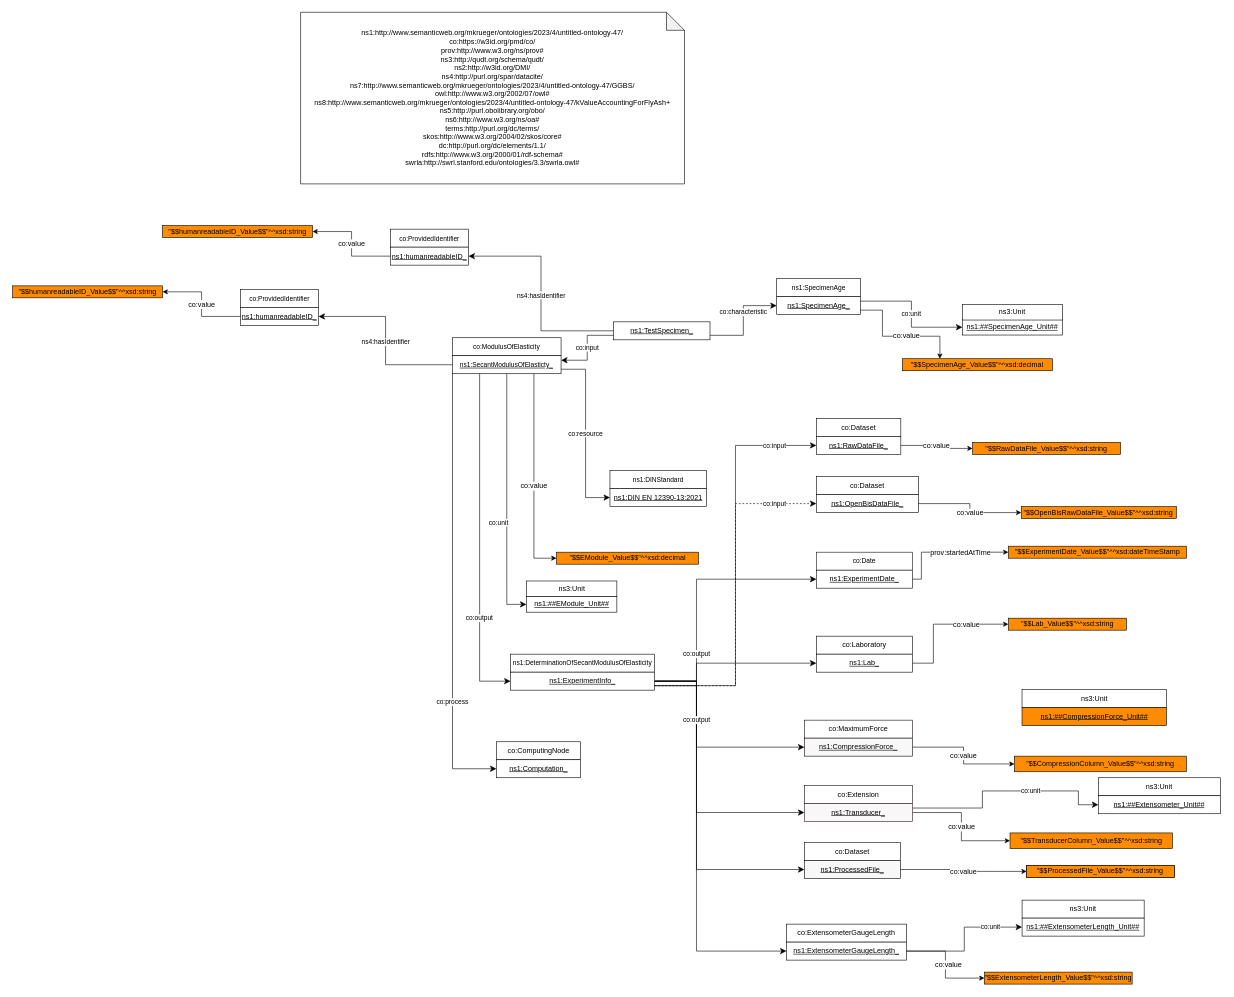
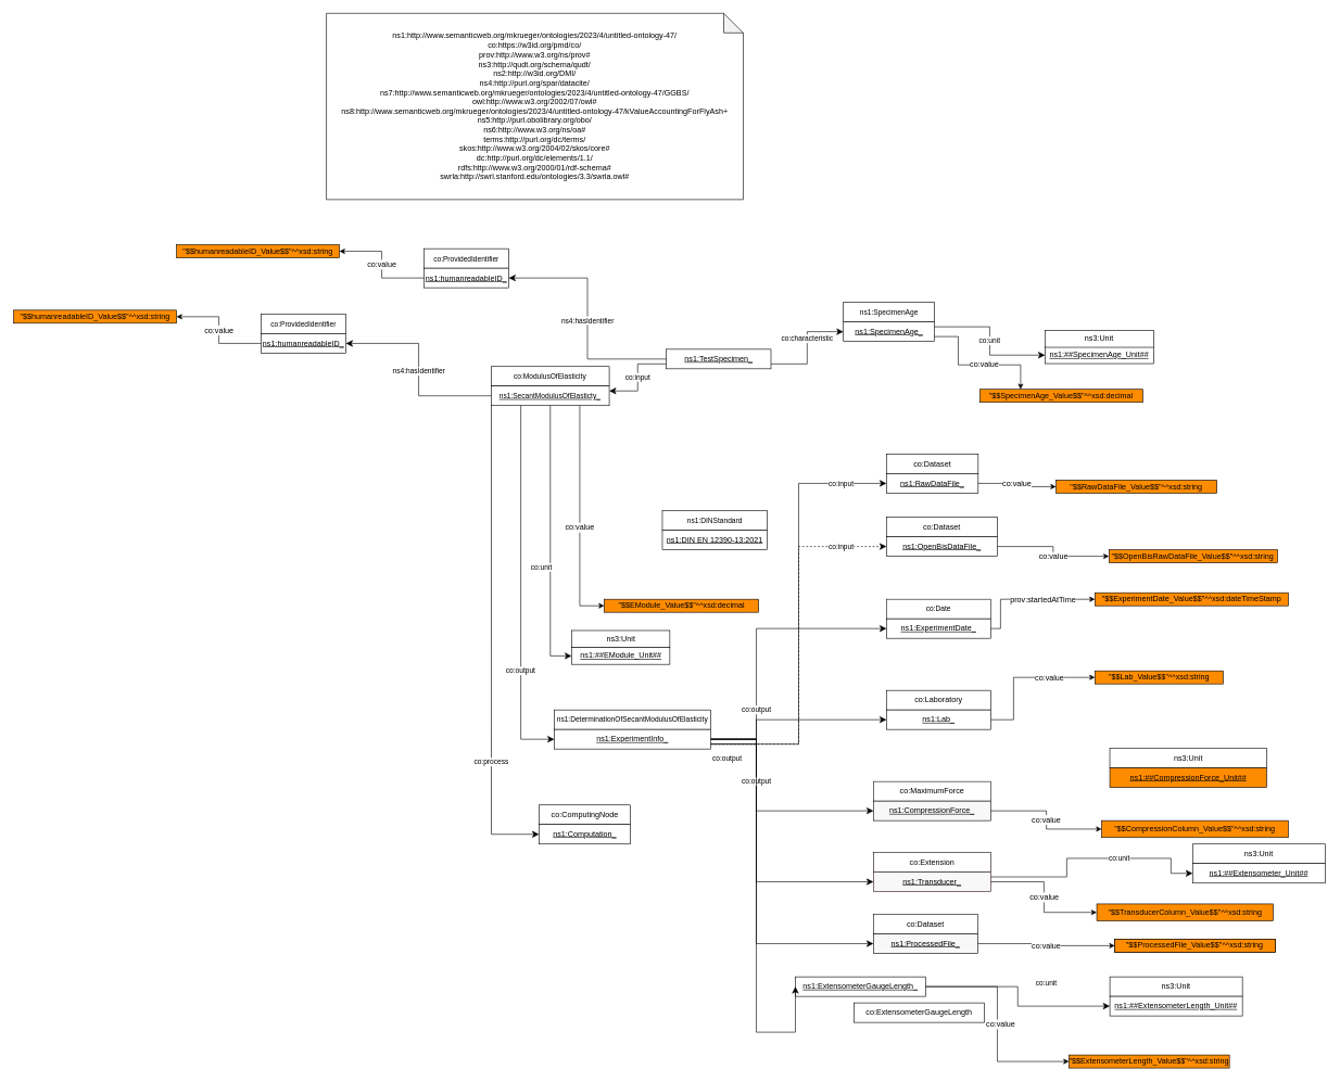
- <mxCell id="15" value="co:resource" style="endArrow=classic;html=1;exitX=1;exitY=0.75;exitDx=0;exitDy=0;endSize=8;arcSize=0;edgeStyle=orthogonalEdgeStyle;entryX=0;entryY=0.5;entryDx=0;entryDy=0;fillColor=#FFFFFF;" parent="1" source="3" target="13" edge="1"><mxGeometry x="-2156.74" y="-578" width="90" height="26" as="geometry"><mxPoint x="983.26" y="496" as="sourcePoint" /><mxPoint x="1063.26" y="605" as="targetPoint" /></mxGeometry></mxCell>
- <mxCell id="70" value="&lt;u&gt;ns1:ExtensometerGaugeLength_&lt;/u&gt;" style="rounded=0;whiteSpace=wrap;html=1;snapToPoint=1;" parent="1" vertex="1"><mxGeometry x="1310" y="1570" width="200" height="30" as="geometry" /></mxCell>
+ <mxCell id="70" value="&lt;u&gt;ns1:ExtensometerGaugeLength_&lt;/u&gt;" style="rounded=0;whiteSpace=wrap;html=1;snapToPoint=1;" parent="1" vertex="1"><mxGeometry x="1220" y="1500" width="200" height="30" as="geometry" /></mxCell>
